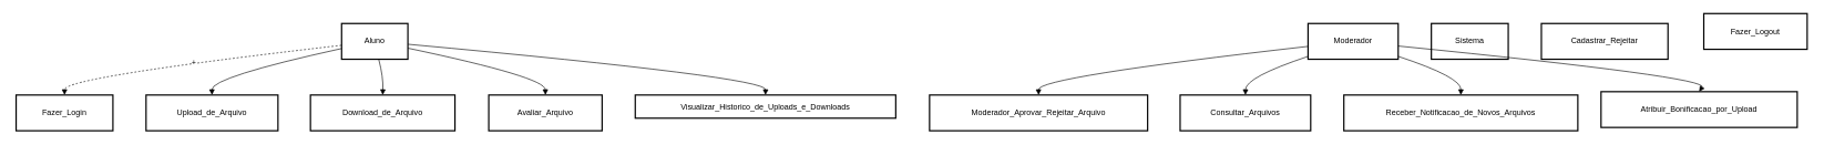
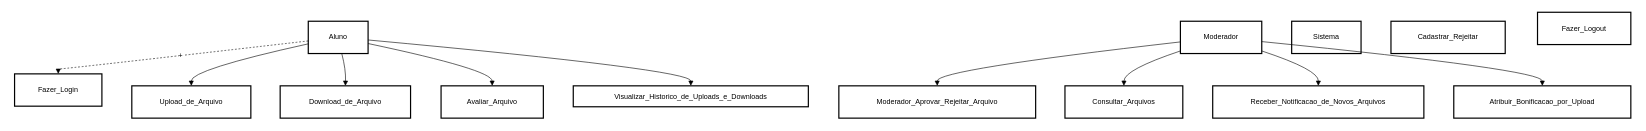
- <mxCell id="15" value="Atribuir_Bonificacao_por_Upload" style="whiteSpace=wrap;strokeWidth=2;" vertex="1" parent="1"><mxGeometry x="2411" y="138" width="296" height="54" as="geometry" /></mxCell>
+ <mxCell id="15" value="Atribuir_Bonificacao_por_Upload" style="whiteSpace=wrap;strokeWidth=2;" vertex="1" parent="1"><mxGeometry x="2426" y="143" width="296" height="54" as="geometry" /></mxCell>
- <mxCell id="6" value="Fazer_Login" style="whiteSpace=wrap;strokeWidth=2;" vertex="1" parent="1"><mxGeometry x="20" y="143" width="146" height="54" as="geometry" /></mxCell>
+ <mxCell id="6" value="Fazer_Login" style="whiteSpace=wrap;strokeWidth=2;" vertex="1" parent="1"><mxGeometry x="20" y="123" width="146" height="54" as="geometry" /></mxCell>
